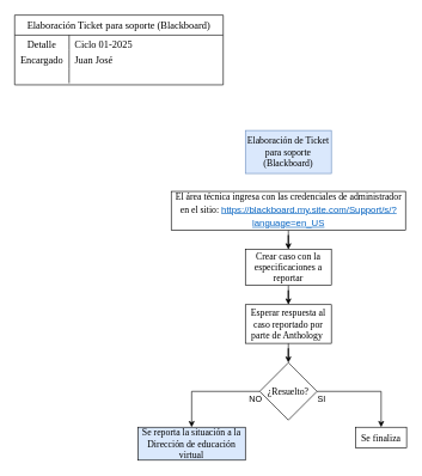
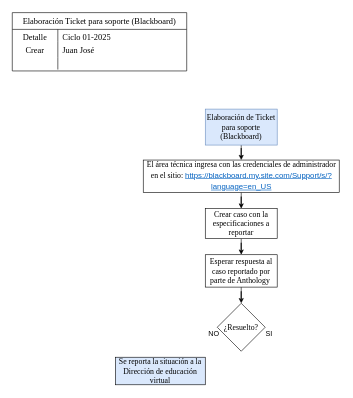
- <mxCell id="7" value="&lt;font style=&quot;font-size: 14px;&quot;&gt;Encargado&lt;/font&gt;" style="shape=partialRectangle;html=1;whiteSpace=wrap;connectable=0;fillColor=none;top=0;left=0;bottom=0;right=0;overflow=hidden;strokeColor=inherit;fontSize=16;fontFamily=Times New Roman;" vertex="1" parent="6"><mxGeometry width="76" height="27" as="geometry"><mxRectangle width="76" height="27" as="alternateBounds" /></mxGeometry></mxCell>
+ <mxCell id="7" value="&lt;font style=&quot;font-size: 14px;&quot;&gt;Crear&lt;/font&gt;" style="shape=partialRectangle;html=1;whiteSpace=wrap;connectable=0;fillColor=none;top=0;left=0;bottom=0;right=0;overflow=hidden;strokeColor=inherit;fontSize=16;fontFamily=Times New Roman;" vertex="1" parent="6"><mxGeometry width="76" height="27" as="geometry"><mxRectangle width="76" height="27" as="alternateBounds" /></mxGeometry></mxCell>
+ <mxCell id="12" value="" style="edgeStyle=orthogonalEdgeStyle;rounded=0;orthogonalLoop=1;jettySize=auto;html=1;" edge="1" parent="1" source="13" target="15"><mxGeometry relative="1" as="geometry" /></mxCell>
- <mxCell id="21" value="" style="edgeStyle=orthogonalEdgeStyle;rounded=0;orthogonalLoop=1;jettySize=auto;html=1;" edge="1" parent="1" source="22" target="26"><mxGeometry relative="1" as="geometry" /></mxCell>
- <mxCell id="20" value="" style="edgeStyle=orthogonalEdgeStyle;rounded=0;orthogonalLoop=1;jettySize=auto;html=1;" edge="1" parent="1" source="22" target="23"><mxGeometry relative="1" as="geometry" /></mxCell>
- <mxCell id="23" value="Se finaliza" style="whiteSpace=wrap;html=1;fontSize=13;fontFamily=Times New Roman;rounded=0;fontStyle=0;" vertex="1" parent="1"><mxGeometry x="496" y="595" width="71" height="29" as="geometry" /></mxCell>
